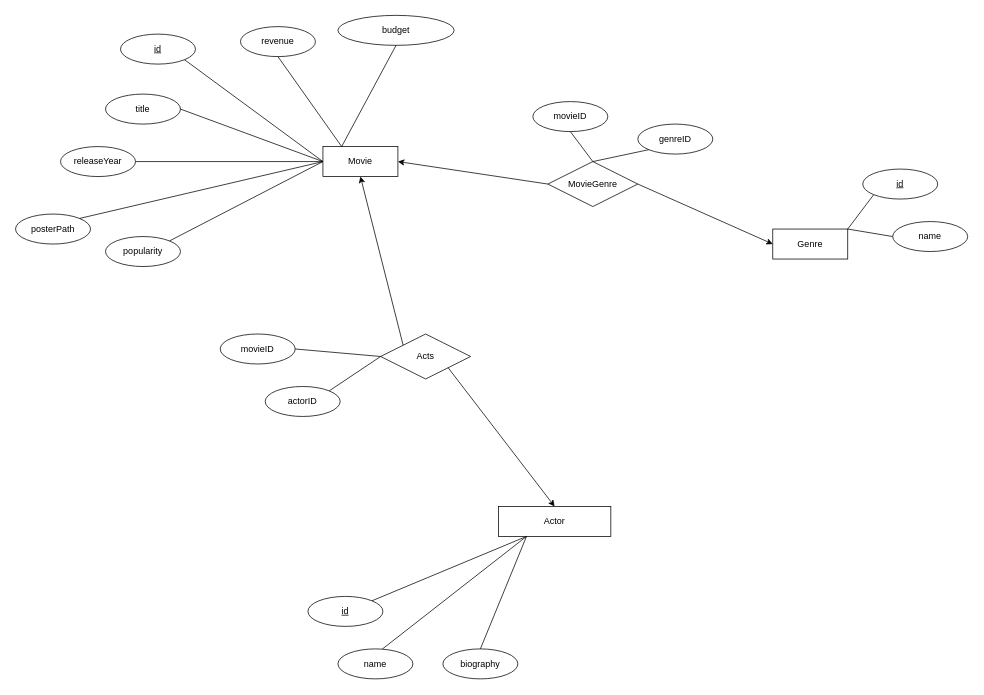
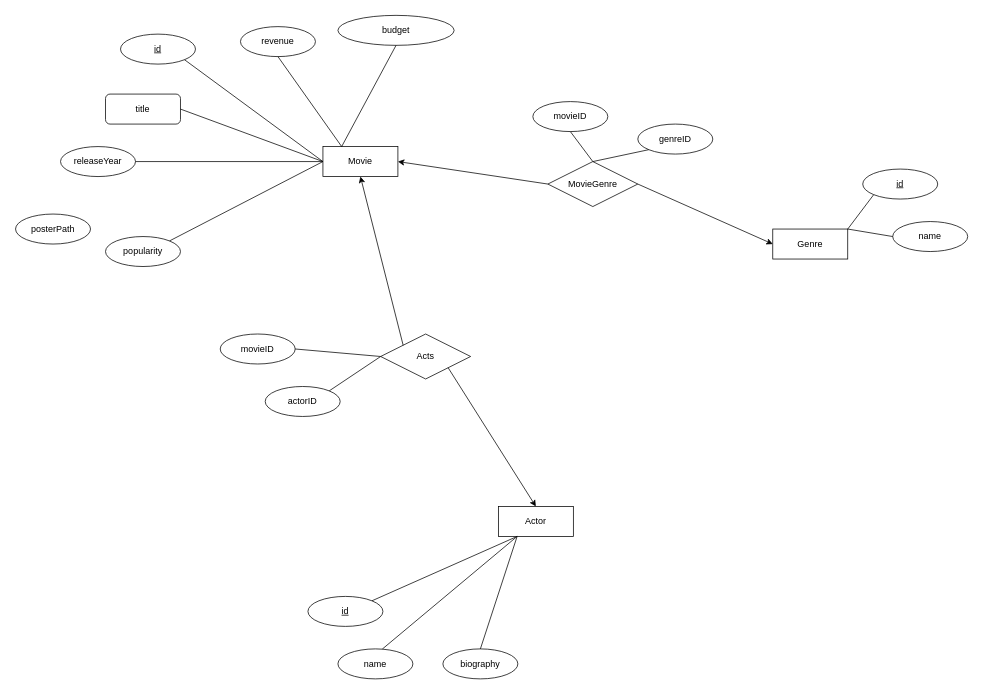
- <mxCell id="4" value="title" style="ellipse;whiteSpace=wrap;html=1;align=center;" parent="1" vertex="1"><mxGeometry x="140" y="125" width="100" height="40" as="geometry" /></mxCell>
+ <mxCell id="4" value="title" style="whiteSpace=wrap;html=1;align=center;rounded=1;" parent="1" vertex="1"><mxGeometry x="140" y="125" width="100" height="40" as="geometry" /></mxCell>
- <mxCell id="38" value="" style="endArrow=none;html=1;rounded=0;exitX=1;exitY=0;exitDx=0;exitDy=0;entryX=0;entryY=0.5;entryDx=0;entryDy=0;" edge="1" parent="1" source="37" target="2"><mxGeometry relative="1" as="geometry"><mxPoint x="460" y="345" as="sourcePoint" /><mxPoint x="620" y="345" as="targetPoint" /></mxGeometry></mxCell>
- <mxCell id="19" value="Actor" style="whiteSpace=wrap;html=1;align=center;" vertex="1" parent="1"><mxGeometry x="664" y="675" width="150" height="40" as="geometry" /></mxCell>
+ <mxCell id="19" value="Actor" style="whiteSpace=wrap;html=1;align=center;" vertex="1" parent="1"><mxGeometry x="664" y="675" width="100" height="40" as="geometry" /></mxCell>
